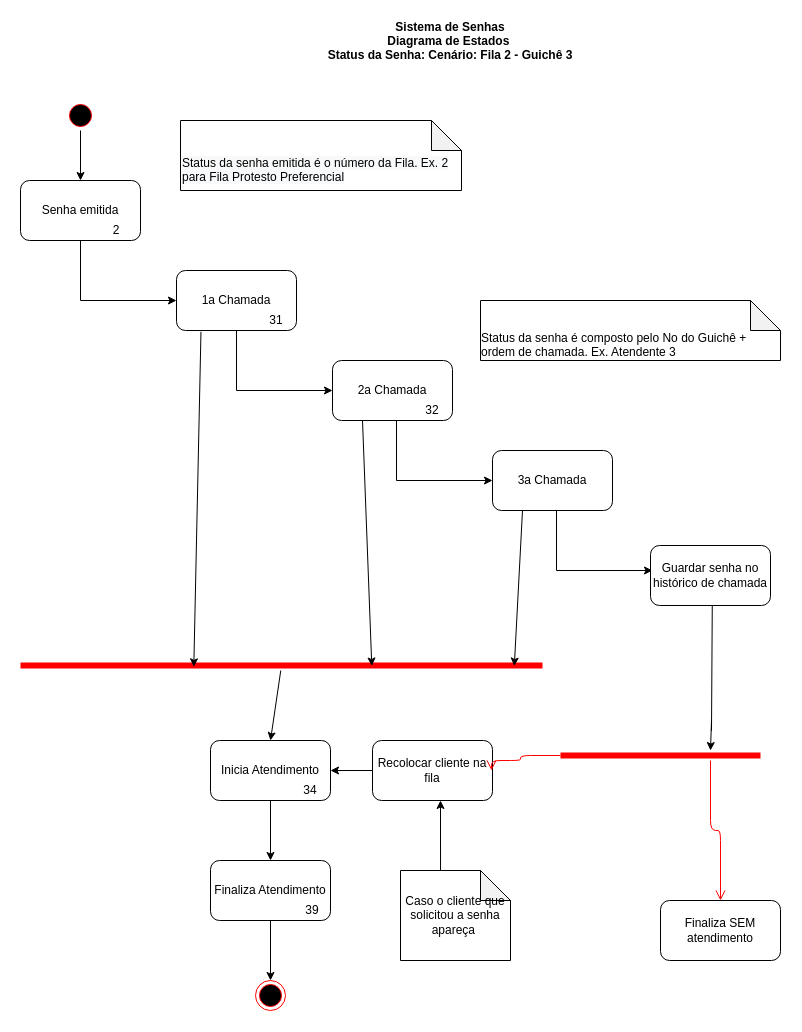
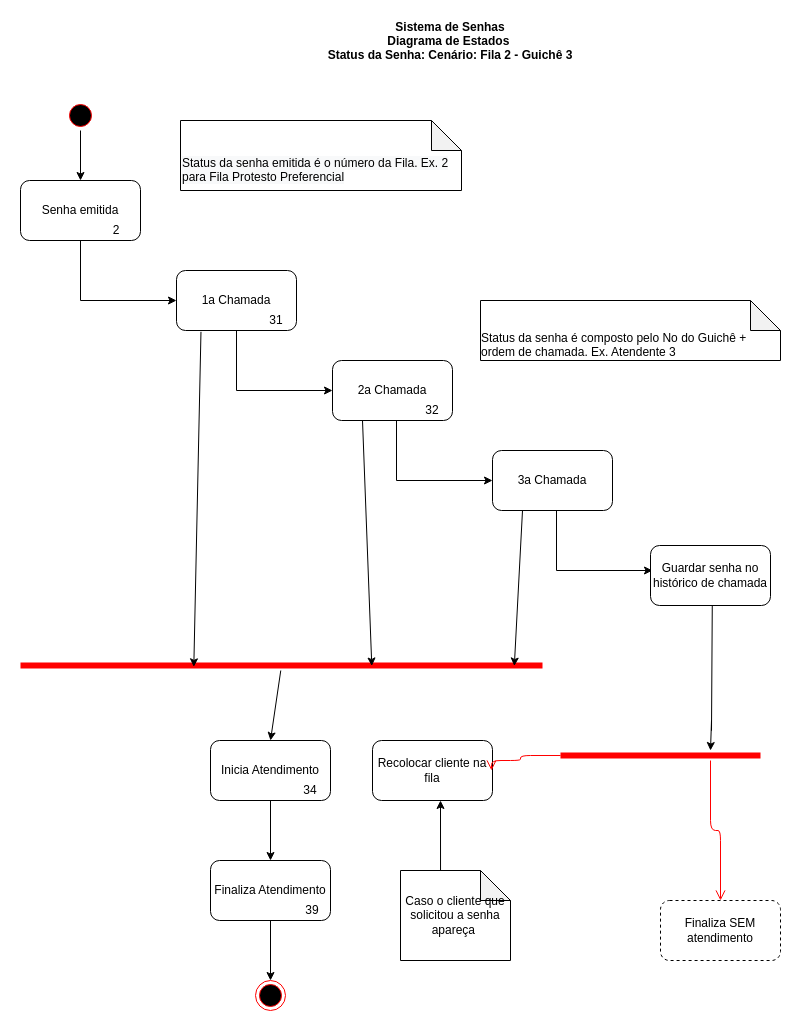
- <mxCell id="38" value="" style="endArrow=classic;html=1;exitX=0;exitY=0.5;exitDx=0;exitDy=0;entryX=1;entryY=0.5;entryDx=0;entryDy=0;" edge="1" parent="1" source="35" target="24"><mxGeometry width="50" height="50" relative="1" as="geometry"><mxPoint x="390" y="830" as="sourcePoint" /><mxPoint x="440" y="780" as="targetPoint" /></mxGeometry></mxCell>
- <mxCell id="32" value="Finaliza SEM atendimento" style="rounded=1;whiteSpace=wrap;html=1;" vertex="1" parent="1"><mxGeometry x="660" y="900" width="120" height="60" as="geometry" /></mxCell>
+ <mxCell id="32" value="Finaliza SEM atendimento" style="rounded=1;whiteSpace=wrap;html=1;dashed=1;" vertex="1" parent="1"><mxGeometry x="660" y="900" width="120" height="60" as="geometry" /></mxCell>
